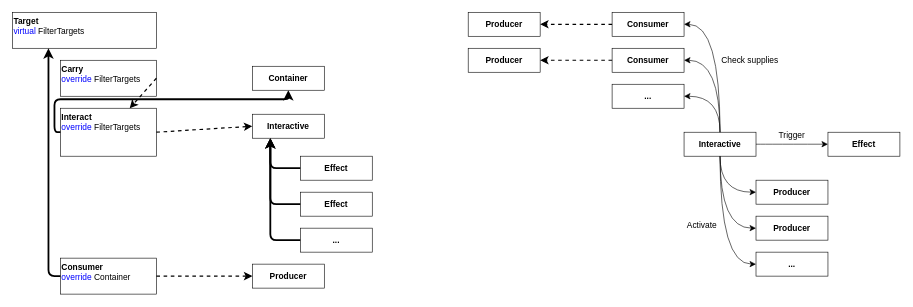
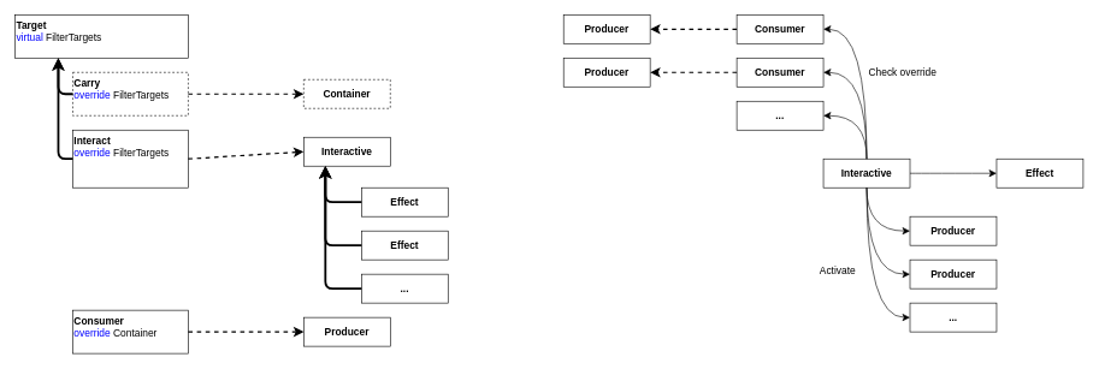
- <mxCell id="24" value="Check supplies" style="text;html=1;strokeColor=none;fillColor=none;align=center;verticalAlign=middle;whiteSpace=wrap;rounded=0;fontSize=14;fontStyle=0" parent="1" vertex="1"><mxGeometry x="1190" y="85" width="120" height="30" as="geometry" /></mxCell>
+ <mxCell id="24" value="Check override" style="text;html=1;strokeColor=none;fillColor=none;align=center;verticalAlign=middle;whiteSpace=wrap;rounded=0;fontSize=14;fontStyle=0" parent="1" vertex="1"><mxGeometry x="1190" y="85" width="120" height="30" as="geometry" /></mxCell>
+ <mxCell id="6" value="" style="endArrow=classic;html=1;fontSize=14;startSize=8;endSize=8;strokeWidth=3;exitX=0;exitY=0.5;exitDx=0;exitDy=0;entryX=0.25;entryY=1;entryDx=0;entryDy=0;edgeStyle=orthogonalEdgeStyle;" parent="1" source="3" target="2" edge="1"><mxGeometry width="50" height="50" relative="1" as="geometry"><mxPoint x="410" y="10" as="sourcePoint" /><mxPoint x="460" y="-40" as="targetPoint" /></mxGeometry></mxCell>
- <mxCell id="3" value="Carry&lt;br&gt;&lt;font color=&quot;#0000ff&quot; style=&quot;font-weight: 400&quot;&gt;override&amp;nbsp;&lt;/font&gt;&lt;span style=&quot;font-weight: 400&quot;&gt;FilterTargets&lt;/span&gt;" style="rounded=0;whiteSpace=wrap;html=1;fontSize=14;verticalAlign=top;fontStyle=1;align=left;" parent="1" vertex="1"><mxGeometry x="100" y="100" width="160" height="60" as="geometry" /></mxCell>
+ <mxCell id="3" value="Carry&lt;br&gt;&lt;font color=&quot;#0000ff&quot; style=&quot;font-weight: 400&quot;&gt;override&amp;nbsp;&lt;/font&gt;&lt;span style=&quot;font-weight: 400&quot;&gt;FilterTargets&lt;/span&gt;" style="rounded=0;whiteSpace=wrap;html=1;fontSize=14;verticalAlign=top;fontStyle=1;align=left;dashed=1;" parent="1" vertex="1"><mxGeometry x="100" y="100" width="160" height="60" as="geometry" /></mxCell>
- <mxCell id="7" value="Container" style="rounded=0;whiteSpace=wrap;html=1;fontSize=14;align=center;verticalAlign=middle;fontStyle=1" parent="1" vertex="1"><mxGeometry x="420" y="110" width="120" height="40" as="geometry" /></mxCell>
+ <mxCell id="7" value="Container" style="rounded=0;whiteSpace=wrap;html=1;fontSize=14;align=center;verticalAlign=middle;fontStyle=1;dashed=1;" parent="1" vertex="1"><mxGeometry x="420" y="110" width="120" height="40" as="geometry" /></mxCell>
- <mxCell id="9" value="" style="endArrow=classic;html=1;fontSize=14;startSize=8;endSize=8;strokeWidth=2;exitX=1;exitY=0.5;exitDx=0;exitDy=0;dashed=1;" parent="1" source="3" target="4" edge="1"><mxGeometry width="50" height="50" relative="1" as="geometry"><mxPoint x="410" y="10" as="sourcePoint" /><mxPoint x="460" y="-40" as="targetPoint" /></mxGeometry></mxCell>
+ <mxCell id="9" value="" style="endArrow=classic;html=1;fontSize=14;startSize=8;endSize=8;strokeWidth=2;exitX=1;exitY=0.5;exitDx=0;exitDy=0;entryX=0;entryY=0.5;entryDx=0;entryDy=0;dashed=1;" parent="1" source="3" target="7" edge="1"><mxGeometry width="50" height="50" relative="1" as="geometry"><mxPoint x="410" y="10" as="sourcePoint" /><mxPoint x="460" y="-40" as="targetPoint" /></mxGeometry></mxCell>
- <mxCell id="5" value="" style="endArrow=classic;html=1;fontSize=14;exitX=0;exitY=0.5;exitDx=0;exitDy=0;edgeStyle=orthogonalEdgeStyle;strokeWidth=3;endSize=8;startSize=8;" parent="1" source="4" target="7" edge="1"><mxGeometry width="50" height="50" relative="1" as="geometry"><mxPoint x="410" y="10" as="sourcePoint" /><mxPoint x="460" y="-40" as="targetPoint" /></mxGeometry></mxCell>
+ <mxCell id="5" value="" style="endArrow=classic;html=1;fontSize=14;exitX=0;exitY=0.5;exitDx=0;exitDy=0;entryX=0.25;entryY=1;entryDx=0;entryDy=0;edgeStyle=orthogonalEdgeStyle;strokeWidth=3;endSize=8;startSize=8;" parent="1" source="4" target="2" edge="1"><mxGeometry width="50" height="50" relative="1" as="geometry"><mxPoint x="410" y="10" as="sourcePoint" /><mxPoint x="460" y="-40" as="targetPoint" /></mxGeometry></mxCell>
- <mxCell id="27" value="Trigger" style="text;html=1;strokeColor=none;fillColor=none;align=center;verticalAlign=middle;whiteSpace=wrap;rounded=0;fontSize=14;fontStyle=0" parent="1" vertex="1"><mxGeometry x="1260" y="210" width="120" height="30" as="geometry" /></mxCell>
- <mxCell id="40" value="" style="endArrow=classic;html=1;fontSize=14;exitX=0;exitY=0.5;exitDx=0;exitDy=0;edgeStyle=orthogonalEdgeStyle;strokeWidth=3;endSize=8;startSize=8;entryX=0.25;entryY=1;entryDx=0;entryDy=0;" parent="1" source="39" target="2" edge="1"><mxGeometry width="50" height="50" relative="1" as="geometry"><mxPoint x="110" y="220" as="sourcePoint" /><mxPoint x="-10" y="180" as="targetPoint" /></mxGeometry></mxCell>
- <mxCell id="34" value="Activate" style="text;html=1;strokeColor=none;fillColor=none;align=center;verticalAlign=middle;whiteSpace=wrap;rounded=0;fontSize=14;fontStyle=0" parent="1" vertex="1"><mxGeometry x="1110" y="360" width="120" height="30" as="geometry" /></mxCell>
+ <mxCell id="34" value="Activate" style="text;html=1;strokeColor=none;fillColor=none;align=center;verticalAlign=middle;whiteSpace=wrap;rounded=0;fontSize=14;fontStyle=0" parent="1" vertex="1"><mxGeometry x="1100" y="360" width="120" height="30" as="geometry" /></mxCell>
